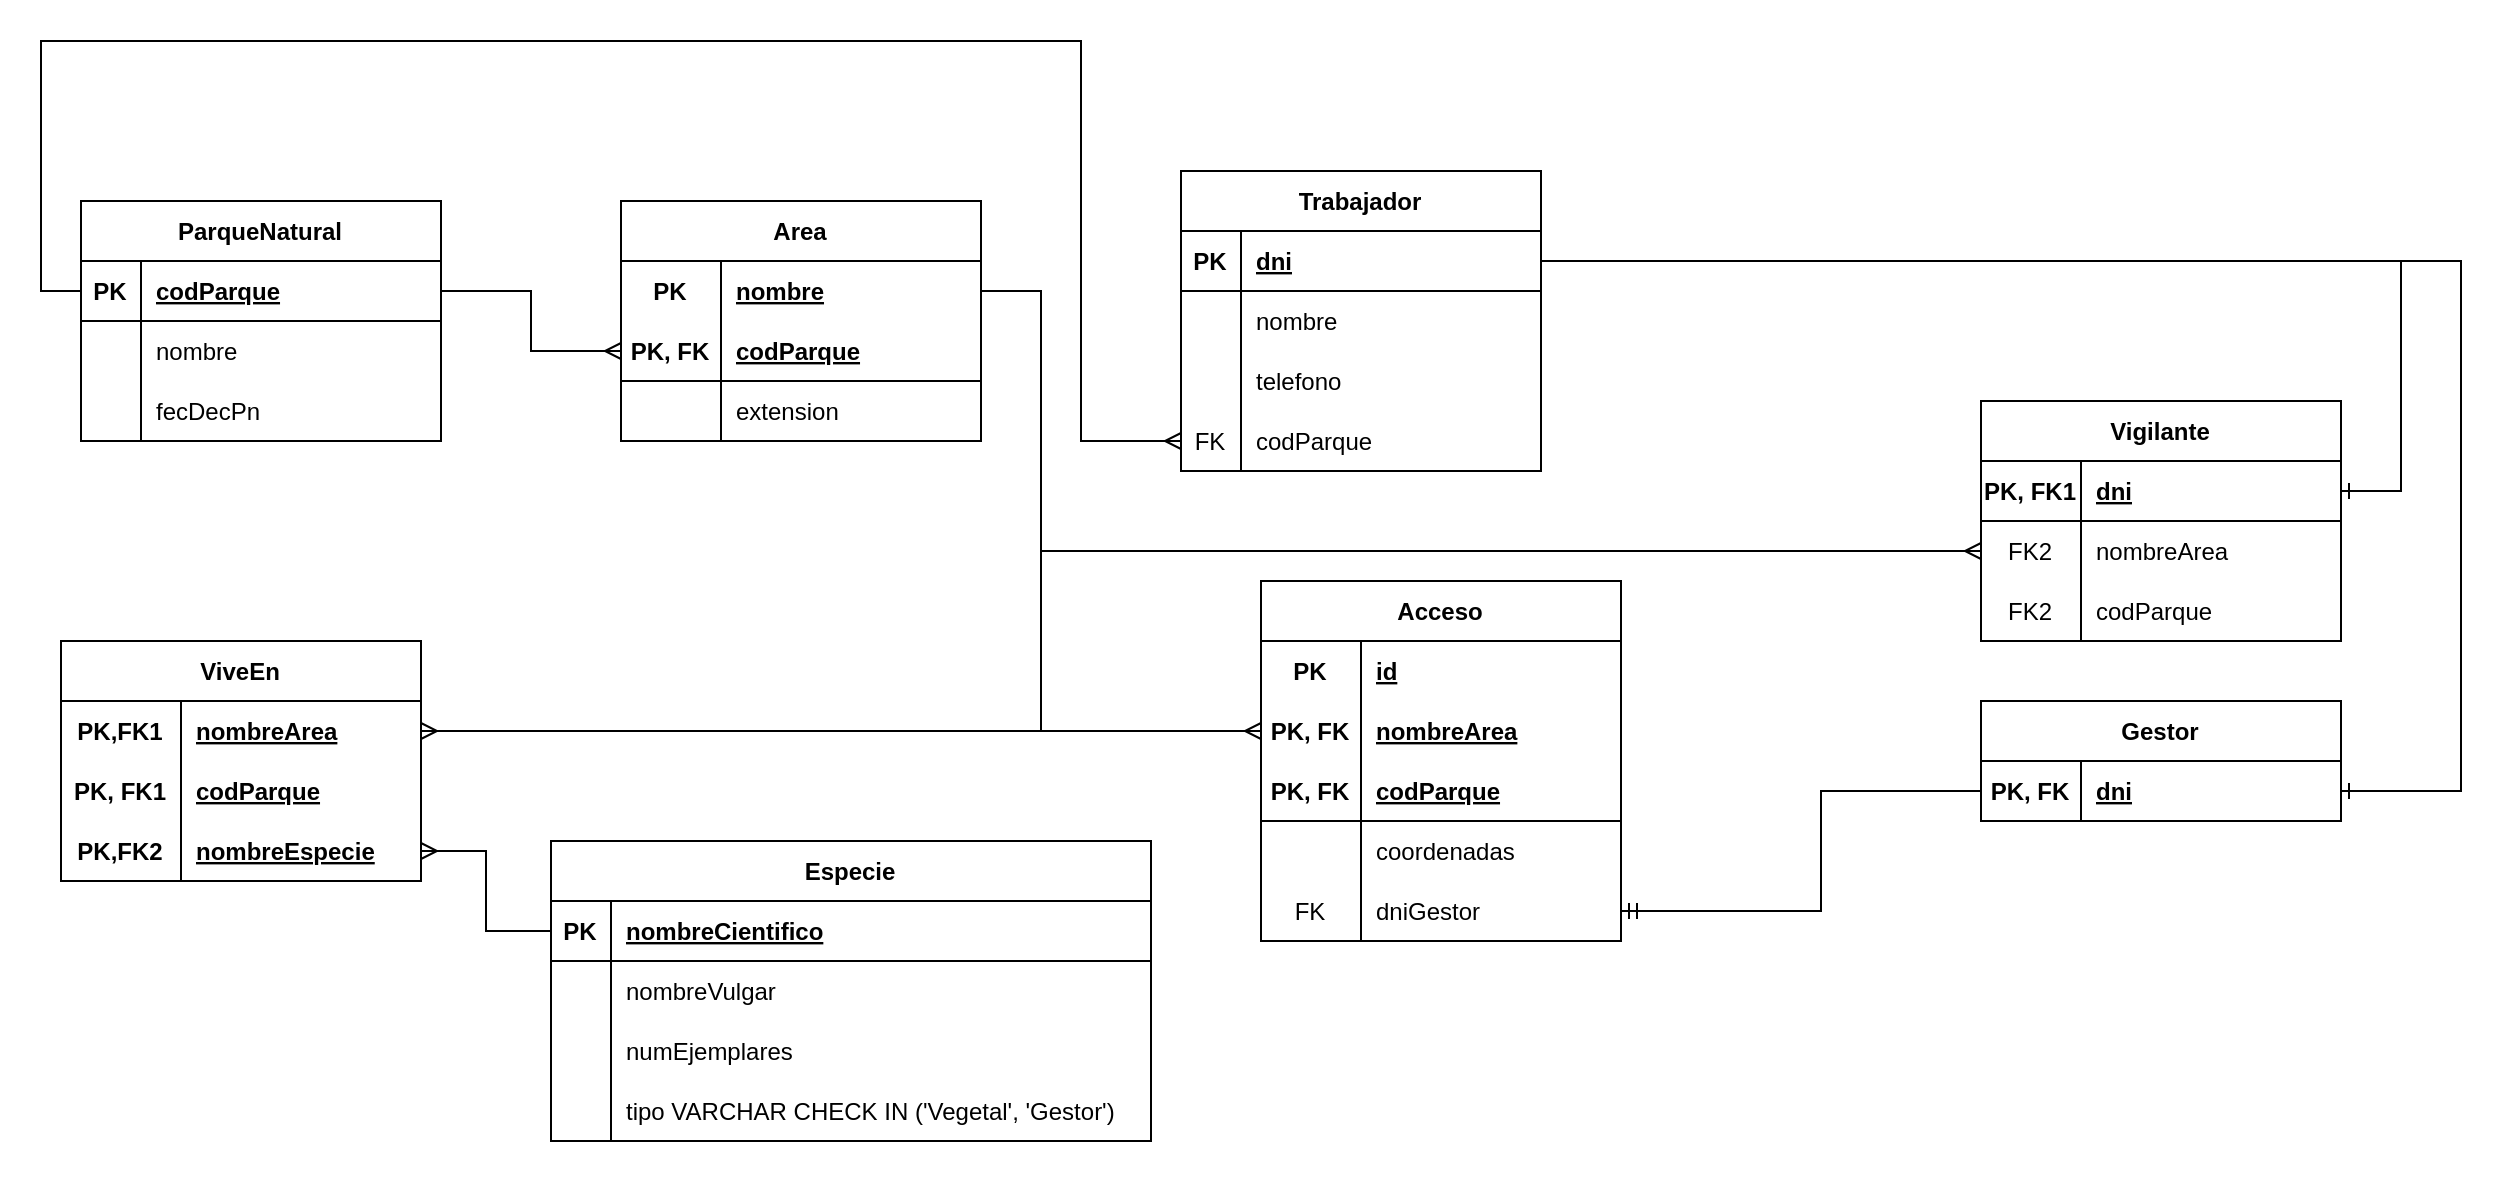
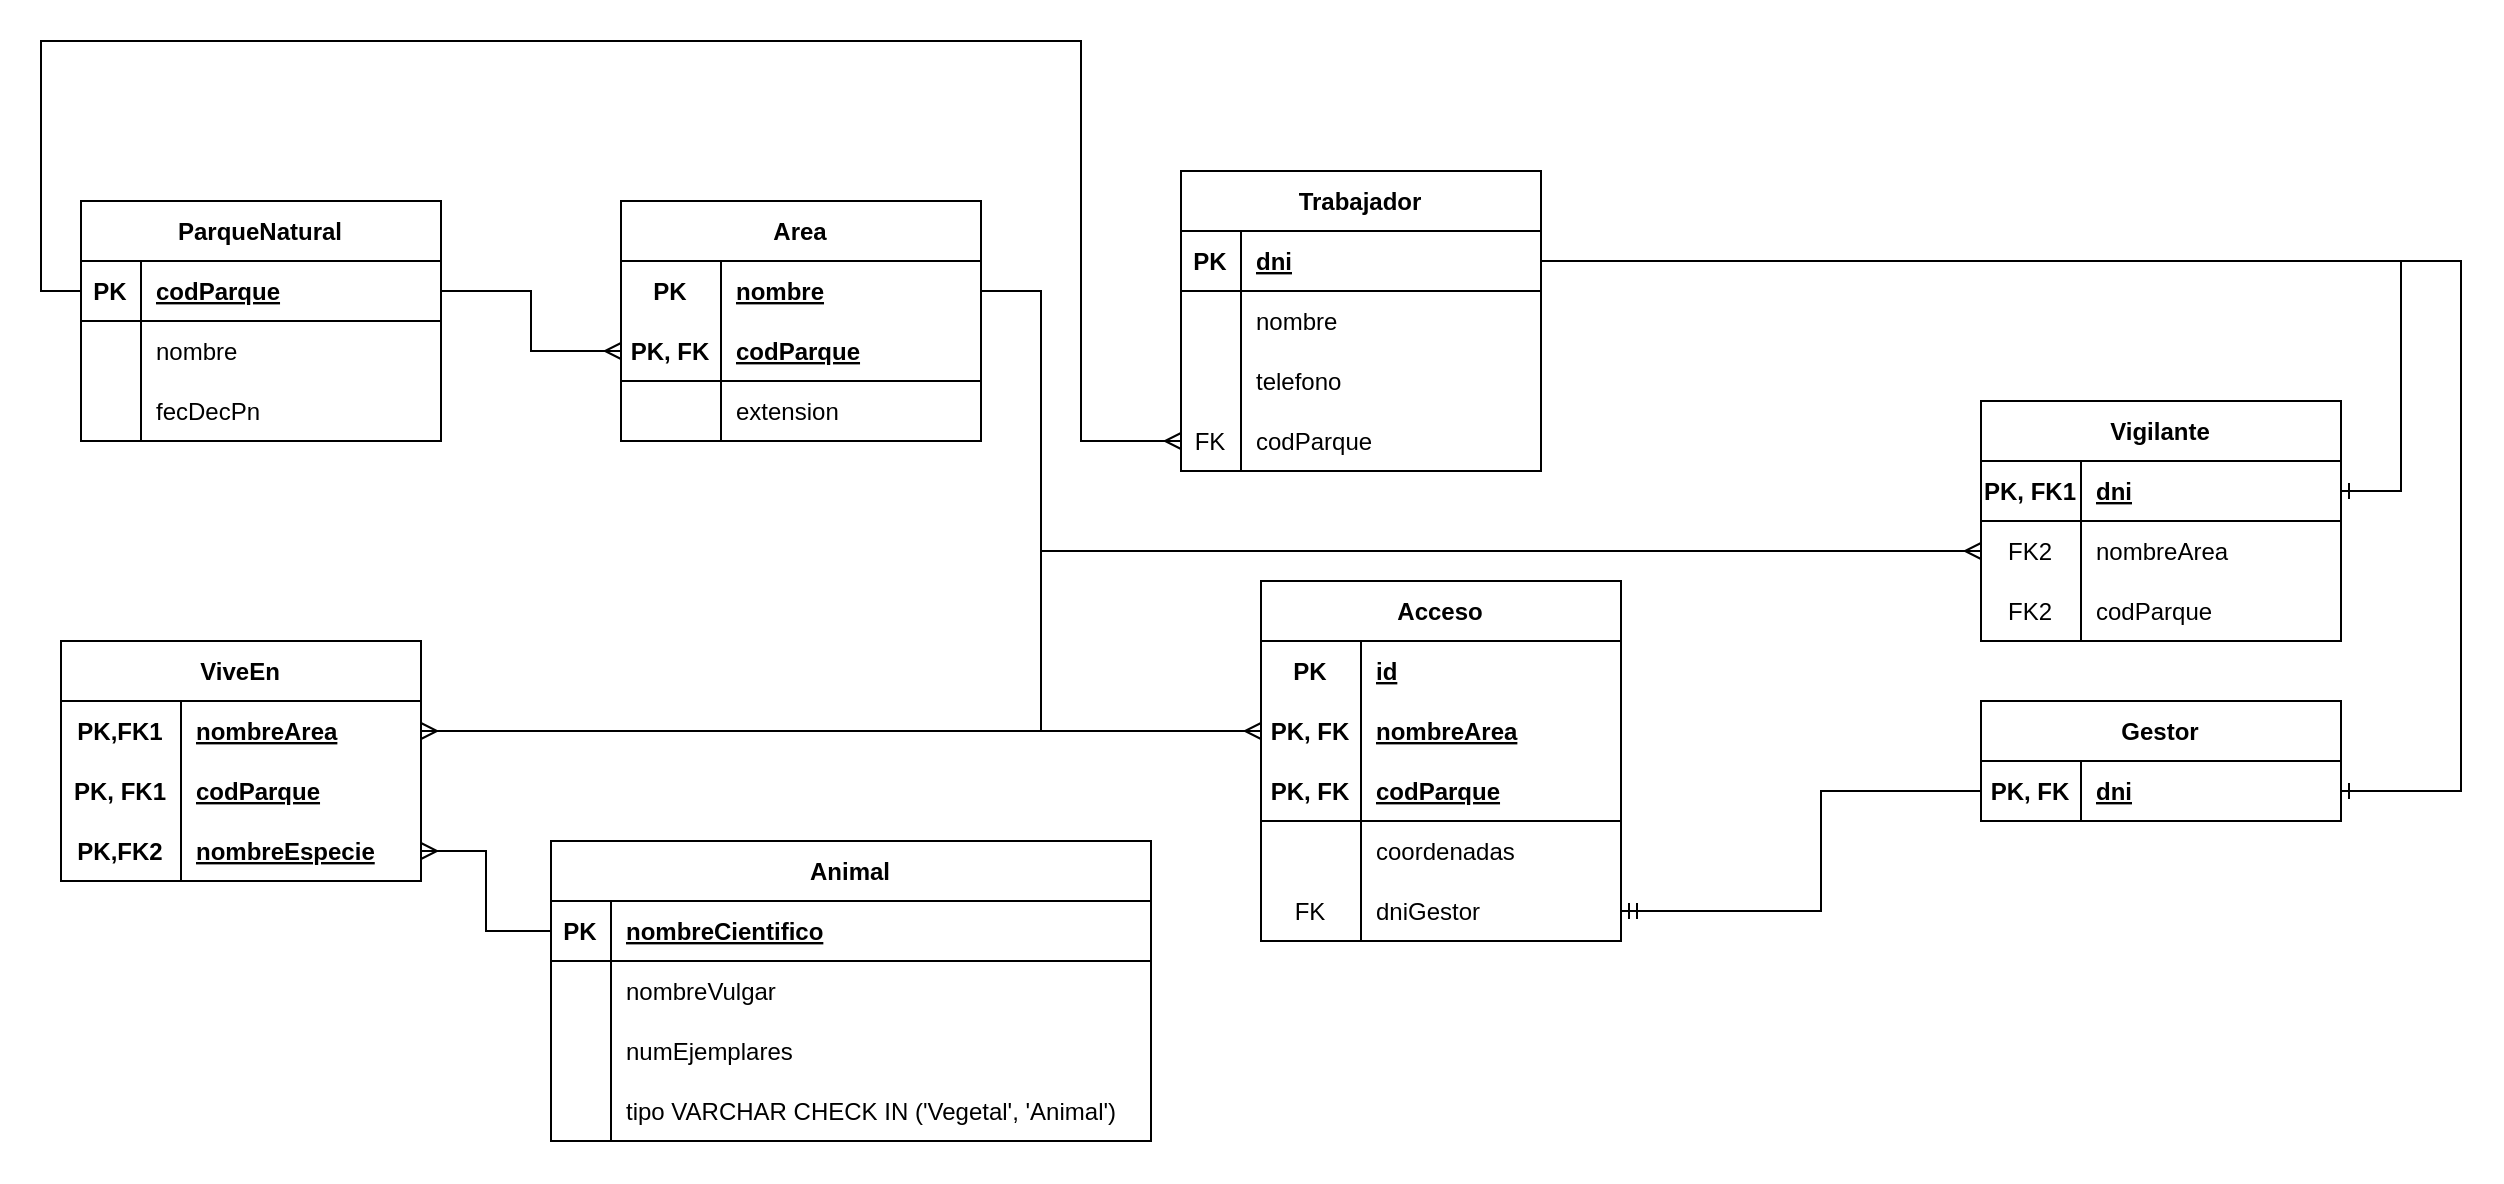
- <mxCell id="37" value="Especie" style="shape=table;startSize=30;container=1;collapsible=1;childLayout=tableLayout;fixedRows=1;rowLines=0;fontStyle=1;align=center;resizeLast=1;strokeColor=default;" parent="1" vertex="1"><mxGeometry x="275" y="420" width="300" height="150" as="geometry" /></mxCell>
+ <mxCell id="37" value="Animal" style="shape=table;startSize=30;container=1;collapsible=1;childLayout=tableLayout;fixedRows=1;rowLines=0;fontStyle=1;align=center;resizeLast=1;strokeColor=default;" parent="1" vertex="1"><mxGeometry x="275" y="420" width="300" height="150" as="geometry" /></mxCell>
- <mxCell id="49" value="tipo VARCHAR CHECK IN ('Vegetal', 'Gestor')" style="shape=partialRectangle;connectable=0;fillColor=none;top=0;left=0;bottom=0;right=0;align=left;spacingLeft=6;overflow=hidden;strokeColor=default;" parent="47" vertex="1"><mxGeometry x="30" width="270" height="30" as="geometry"><mxRectangle width="270" height="30" as="alternateBounds" /></mxGeometry></mxCell>
+ <mxCell id="49" value="tipo VARCHAR CHECK IN ('Vegetal', 'Animal')" style="shape=partialRectangle;connectable=0;fillColor=none;top=0;left=0;bottom=0;right=0;align=left;spacingLeft=6;overflow=hidden;strokeColor=default;" parent="47" vertex="1"><mxGeometry x="30" width="270" height="30" as="geometry"><mxRectangle width="270" height="30" as="alternateBounds" /></mxGeometry></mxCell>
